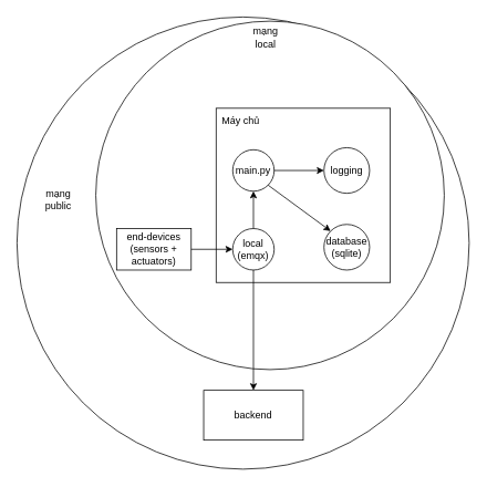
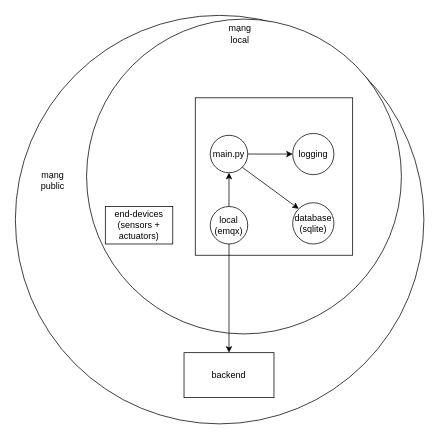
- <mxCell id="5" value="Máy chủ" style="text;html=1;strokeColor=none;fillColor=none;align=center;verticalAlign=middle;whiteSpace=wrap;rounded=0;" parent="1" vertex="1"><mxGeometry x="260" y="130" width="60" height="30" as="geometry" /></mxCell>
- <mxCell id="15" value="" style="endArrow=classic;html=1;rounded=0;exitX=1;exitY=0.5;exitDx=0;exitDy=0;entryX=0;entryY=0.5;entryDx=0;entryDy=0;" parent="1" source="10" target="8" edge="1"><mxGeometry width="50" height="50" relative="1" as="geometry"><mxPoint x="420" y="410" as="sourcePoint" /><mxPoint x="470" y="360" as="targetPoint" /></mxGeometry></mxCell>
